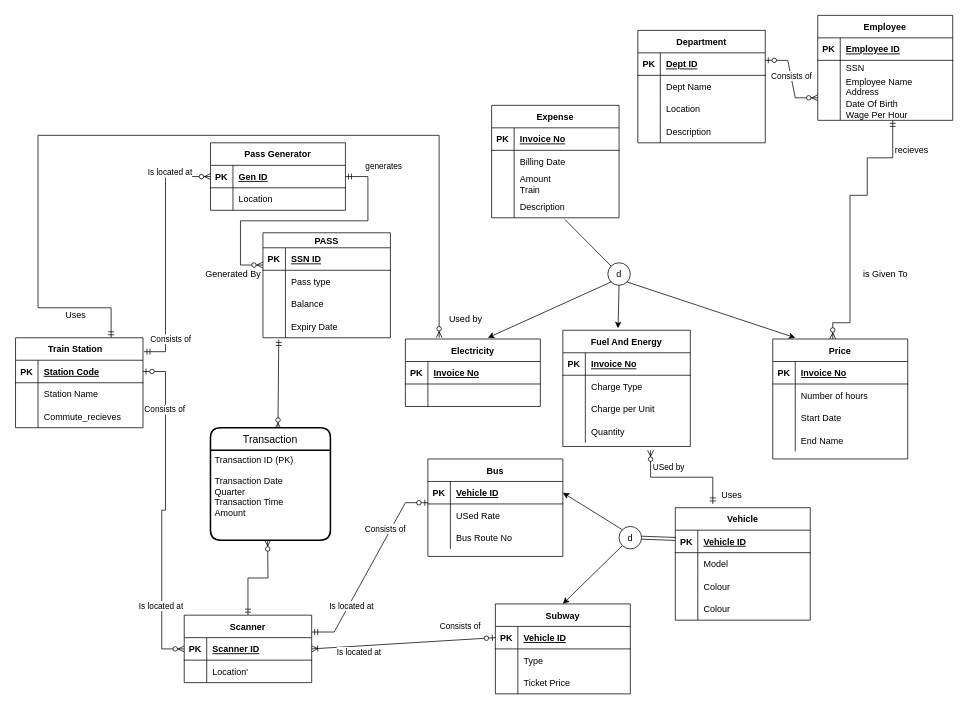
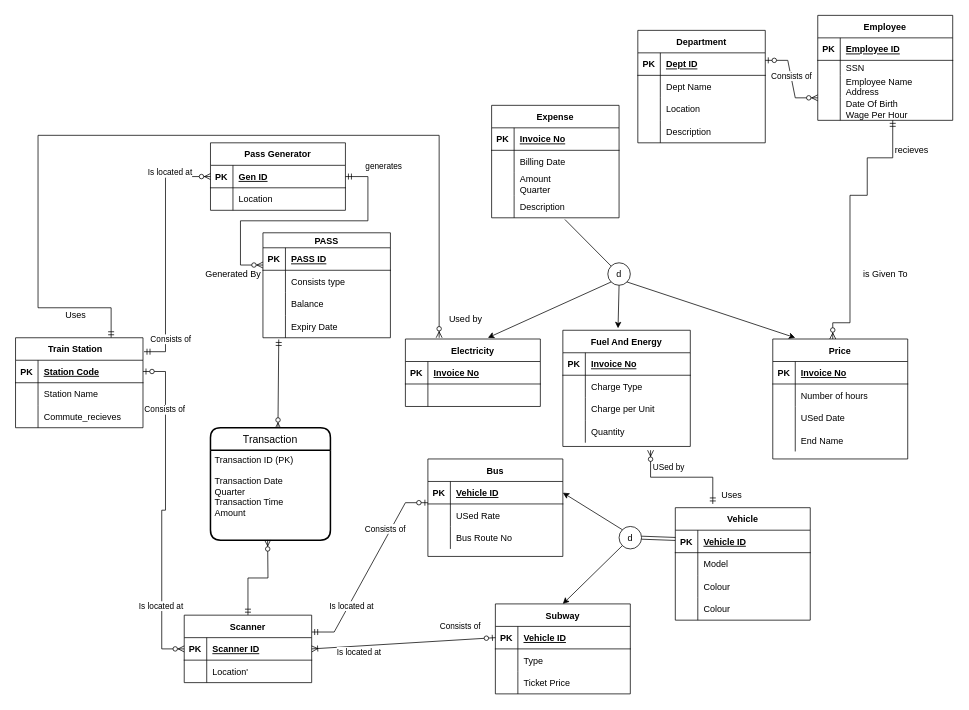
- <mxCell id="63" value="Amount&#10;Train" style="shape=partialRectangle;connectable=0;fillColor=none;top=0;left=0;bottom=0;right=0;align=left;spacingLeft=6;overflow=hidden;" vertex="1" parent="61"><mxGeometry x="30" width="140" height="30" as="geometry"><mxRectangle width="140" height="30" as="alternateBounds" /></mxGeometry></mxCell>
+ <mxCell id="63" value="Amount&#10;Quarter" style="shape=partialRectangle;connectable=0;fillColor=none;top=0;left=0;bottom=0;right=0;align=left;spacingLeft=6;overflow=hidden;" vertex="1" parent="61"><mxGeometry x="30" width="140" height="30" as="geometry"><mxRectangle width="140" height="30" as="alternateBounds" /></mxGeometry></mxCell>
- <mxCell id="160" value="SSN ID" style="shape=partialRectangle;connectable=0;fillColor=none;top=0;left=0;bottom=0;right=0;align=left;spacingLeft=6;fontStyle=5;overflow=hidden;" vertex="1" parent="158"><mxGeometry x="30" width="140" height="30" as="geometry"><mxRectangle width="140" height="30" as="alternateBounds" /></mxGeometry></mxCell>
+ <mxCell id="160" value="PASS ID" style="shape=partialRectangle;connectable=0;fillColor=none;top=0;left=0;bottom=0;right=0;align=left;spacingLeft=6;fontStyle=5;overflow=hidden;" vertex="1" parent="158"><mxGeometry x="30" width="140" height="30" as="geometry"><mxRectangle width="140" height="30" as="alternateBounds" /></mxGeometry></mxCell>
- <mxCell id="163" value="Pass type" style="shape=partialRectangle;connectable=0;fillColor=none;top=0;left=0;bottom=0;right=0;align=left;spacingLeft=6;overflow=hidden;" vertex="1" parent="161"><mxGeometry x="30" width="140" height="30" as="geometry"><mxRectangle width="140" height="30" as="alternateBounds" /></mxGeometry></mxCell>
+ <mxCell id="163" value="Consists type" style="shape=partialRectangle;connectable=0;fillColor=none;top=0;left=0;bottom=0;right=0;align=left;spacingLeft=6;overflow=hidden;" vertex="1" parent="161"><mxGeometry x="30" width="140" height="30" as="geometry"><mxRectangle width="140" height="30" as="alternateBounds" /></mxGeometry></mxCell>
- <mxCell id="96" value="Start Date" style="shape=partialRectangle;connectable=0;fillColor=none;top=0;left=0;bottom=0;right=0;align=left;spacingLeft=6;overflow=hidden;" vertex="1" parent="94"><mxGeometry x="30" width="150" height="30" as="geometry"><mxRectangle width="150" height="30" as="alternateBounds" /></mxGeometry></mxCell>
+ <mxCell id="96" value="USed Date" style="shape=partialRectangle;connectable=0;fillColor=none;top=0;left=0;bottom=0;right=0;align=left;spacingLeft=6;overflow=hidden;" vertex="1" parent="94"><mxGeometry x="30" width="150" height="30" as="geometry"><mxRectangle width="150" height="30" as="alternateBounds" /></mxGeometry></mxCell>
